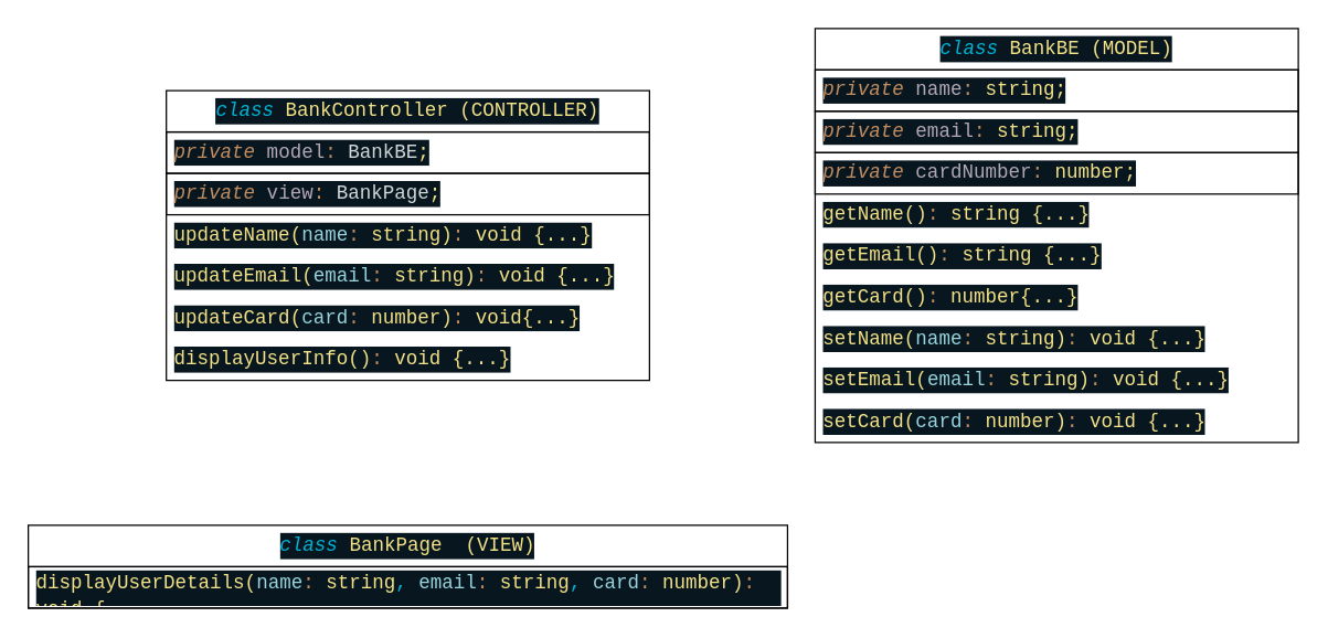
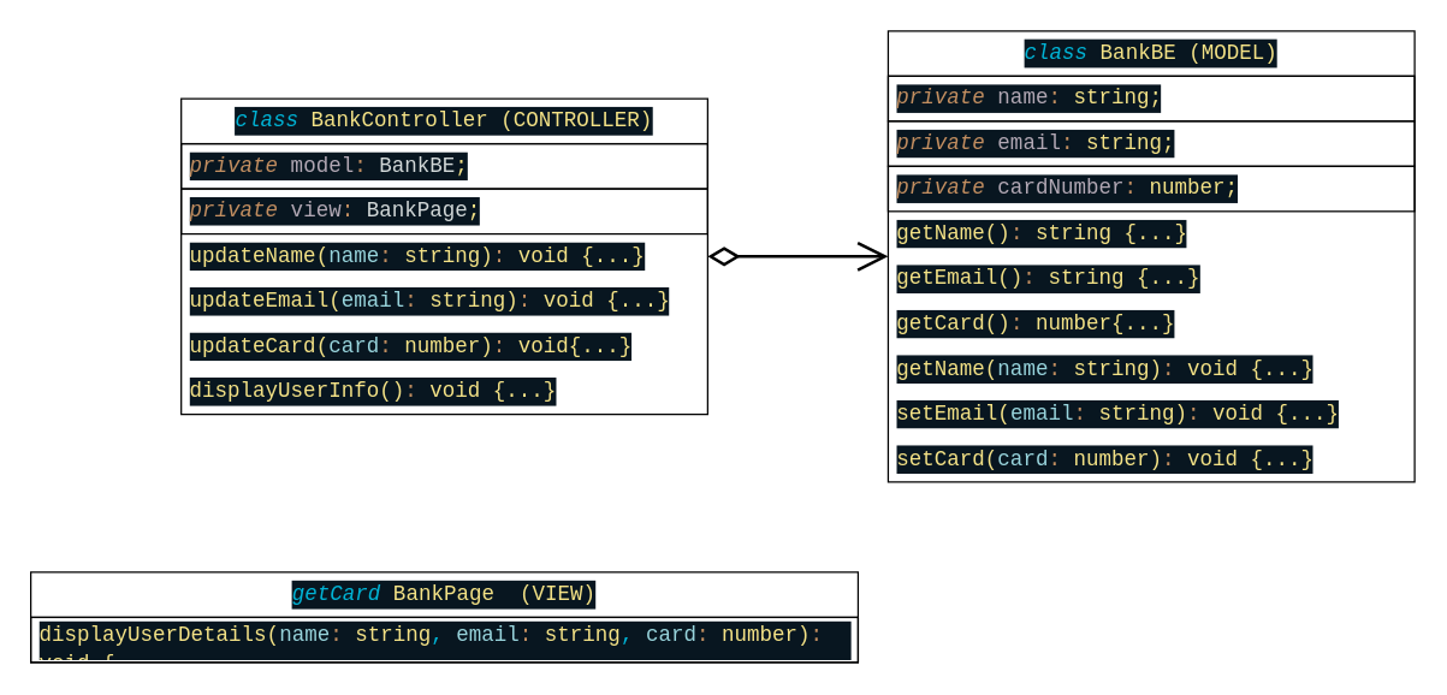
+ <mxCell id="14" style="edgeStyle=none;html=1;fontSize=15;strokeWidth=2;startArrow=diamondThin;startFill=0;endArrow=open;endFill=0;endSize=16;startSize=16;" parent="1" source="15" target="2" edge="1"><mxGeometry relative="1" as="geometry" /></mxCell>
- <mxCell id="9" value="&lt;div style=&quot;color: rgb(246, 250, 253); background-color: rgb(8, 22, 32); font-family: Consolas, Consolas, &amp;quot;Courier New&amp;quot;, monospace; font-size: 14px; line-height: 19px;&quot;&gt;&lt;div style=&quot;line-height: 19px;&quot;&gt;&lt;div style=&quot;line-height: 19px;&quot;&gt;&lt;div style=&quot;line-height: 19px;&quot;&gt;&lt;div style=&quot;line-height: 19px;&quot;&gt;&lt;div style=&quot;line-height: 19px;&quot;&gt;&lt;div style=&quot;line-height: 19px;&quot;&gt;&lt;div style=&quot;line-height: 19px;&quot;&gt;&lt;div style=&quot;line-height: 19px;&quot;&gt;&lt;div style=&quot;line-height: 19px;&quot;&gt;&lt;div style=&quot;line-height: 19px;&quot;&gt;&lt;div style=&quot;line-height: 19px;&quot;&gt;&lt;div style=&quot;line-height: 19px;&quot;&gt;&lt;div style=&quot;font-size: 15.4px; line-height: 20px;&quot;&gt;&lt;div style=&quot;font-size: 14px; line-height: 19px;&quot;&gt;&lt;span style=&quot;color: #f4e286;&quot;&gt;setName(&lt;/span&gt;&lt;span style=&quot;color: #98d4dc;&quot;&gt;name&lt;/span&gt;&lt;span style=&quot;color: #c28e60;&quot;&gt;:&lt;/span&gt; &lt;span style=&quot;color: #f4e286;&quot;&gt;string)&lt;/span&gt;&lt;span style=&quot;color: #c28e60;&quot;&gt;:&lt;/span&gt; &lt;span style=&quot;color: #f4e286;&quot;&gt;void&lt;/span&gt; &lt;span style=&quot;color: #f4e286;&quot;&gt;{&lt;/span&gt;&lt;span style=&quot;color: rgb(244, 226, 134);&quot;&gt;...}&lt;/span&gt;&lt;/div&gt;&lt;/div&gt;&lt;/div&gt;&lt;/div&gt;&lt;/div&gt;&lt;/div&gt;&lt;/div&gt;&lt;/div&gt;&lt;/div&gt;&lt;/div&gt;&lt;/div&gt;&lt;/div&gt;&lt;/div&gt;&lt;/div&gt;&lt;/div&gt;" style="text;strokeColor=none;fillColor=none;align=left;verticalAlign=middle;spacingLeft=4;spacingRight=4;overflow=hidden;points=[[0,0.5],[1,0.5]];portConstraint=eastwest;rotatable=0;whiteSpace=wrap;html=1;strokeWidth=1;" parent="2" vertex="1"><mxGeometry y="210" width="350" height="30" as="geometry" /></mxCell>
+ <mxCell id="9" value="&lt;div style=&quot;color: rgb(246, 250, 253); background-color: rgb(8, 22, 32); font-family: Consolas, Consolas, &amp;quot;Courier New&amp;quot;, monospace; font-size: 14px; line-height: 19px;&quot;&gt;&lt;div style=&quot;line-height: 19px;&quot;&gt;&lt;div style=&quot;line-height: 19px;&quot;&gt;&lt;div style=&quot;line-height: 19px;&quot;&gt;&lt;div style=&quot;line-height: 19px;&quot;&gt;&lt;div style=&quot;line-height: 19px;&quot;&gt;&lt;div style=&quot;line-height: 19px;&quot;&gt;&lt;div style=&quot;line-height: 19px;&quot;&gt;&lt;div style=&quot;line-height: 19px;&quot;&gt;&lt;div style=&quot;line-height: 19px;&quot;&gt;&lt;div style=&quot;line-height: 19px;&quot;&gt;&lt;div style=&quot;line-height: 19px;&quot;&gt;&lt;div style=&quot;line-height: 19px;&quot;&gt;&lt;div style=&quot;font-size: 15.4px; line-height: 20px;&quot;&gt;&lt;div style=&quot;font-size: 14px; line-height: 19px;&quot;&gt;&lt;span style=&quot;color: #f4e286;&quot;&gt;getName(&lt;/span&gt;&lt;span style=&quot;color: #98d4dc;&quot;&gt;name&lt;/span&gt;&lt;span style=&quot;color: #c28e60;&quot;&gt;:&lt;/span&gt; &lt;span style=&quot;color: #f4e286;&quot;&gt;string)&lt;/span&gt;&lt;span style=&quot;color: #c28e60;&quot;&gt;:&lt;/span&gt; &lt;span style=&quot;color: #f4e286;&quot;&gt;void&lt;/span&gt; &lt;span style=&quot;color: #f4e286;&quot;&gt;{&lt;/span&gt;&lt;span style=&quot;color: rgb(244, 226, 134);&quot;&gt;...}&lt;/span&gt;&lt;/div&gt;&lt;/div&gt;&lt;/div&gt;&lt;/div&gt;&lt;/div&gt;&lt;/div&gt;&lt;/div&gt;&lt;/div&gt;&lt;/div&gt;&lt;/div&gt;&lt;/div&gt;&lt;/div&gt;&lt;/div&gt;&lt;/div&gt;&lt;/div&gt;" style="text;strokeColor=none;fillColor=none;align=left;verticalAlign=middle;spacingLeft=4;spacingRight=4;overflow=hidden;points=[[0,0.5],[1,0.5]];portConstraint=eastwest;rotatable=0;whiteSpace=wrap;html=1;strokeWidth=1;" parent="2" vertex="1"><mxGeometry y="210" width="350" height="30" as="geometry" /></mxCell>
- <mxCell id="12" value="&lt;div style=&quot;color: rgb(246, 250, 253); background-color: rgb(8, 22, 32); font-family: Consolas, Consolas, &amp;quot;Courier New&amp;quot;, monospace; font-size: 14px; line-height: 19px;&quot;&gt;&lt;div style=&quot;line-height: 19px;&quot;&gt;&lt;div style=&quot;line-height: 19px;&quot;&gt;&lt;div style=&quot;line-height: 19px;&quot;&gt;&lt;div style=&quot;line-height: 19px;&quot;&gt;&lt;div style=&quot;line-height: 19px;&quot;&gt;&lt;div style=&quot;line-height: 19px;&quot;&gt;&lt;div style=&quot;line-height: 19px;&quot;&gt;&lt;div style=&quot;line-height: 19px;&quot;&gt;&lt;div style=&quot;line-height: 19px;&quot;&gt;&lt;div style=&quot;font-size: 15.4px; line-height: 20px;&quot;&gt;&lt;div style=&quot;font-size: 14px; line-height: 19px;&quot;&gt;&lt;span style=&quot;color: #00b4d6;font-style: italic;&quot;&gt;class&lt;/span&gt; &lt;span style=&quot;color: #f4e286;&quot;&gt;BankPage&amp;nbsp; (VIEW)&lt;/span&gt;&lt;/div&gt;&lt;/div&gt;&lt;/div&gt;&lt;/div&gt;&lt;/div&gt;&lt;/div&gt;&lt;/div&gt;&lt;/div&gt;&lt;/div&gt;&lt;/div&gt;&lt;/div&gt;&lt;/div&gt;" style="swimlane;fontStyle=0;childLayout=stackLayout;horizontal=1;startSize=30;horizontalStack=0;resizeParent=1;resizeParentMax=0;resizeLast=0;collapsible=1;marginBottom=0;whiteSpace=wrap;html=1;align=center;" parent="1" vertex="1"><mxGeometry x="20" y="380" width="550" height="60" as="geometry" /></mxCell>
+ <mxCell id="12" value="&lt;div style=&quot;color: rgb(246, 250, 253); background-color: rgb(8, 22, 32); font-family: Consolas, Consolas, &amp;quot;Courier New&amp;quot;, monospace; font-size: 14px; line-height: 19px;&quot;&gt;&lt;div style=&quot;line-height: 19px;&quot;&gt;&lt;div style=&quot;line-height: 19px;&quot;&gt;&lt;div style=&quot;line-height: 19px;&quot;&gt;&lt;div style=&quot;line-height: 19px;&quot;&gt;&lt;div style=&quot;line-height: 19px;&quot;&gt;&lt;div style=&quot;line-height: 19px;&quot;&gt;&lt;div style=&quot;line-height: 19px;&quot;&gt;&lt;div style=&quot;line-height: 19px;&quot;&gt;&lt;div style=&quot;line-height: 19px;&quot;&gt;&lt;div style=&quot;font-size: 15.4px; line-height: 20px;&quot;&gt;&lt;div style=&quot;font-size: 14px; line-height: 19px;&quot;&gt;&lt;span style=&quot;color: #00b4d6;font-style: italic;&quot;&gt;getCard&lt;/span&gt; &lt;span style=&quot;color: #f4e286;&quot;&gt;BankPage&amp;nbsp; (VIEW)&lt;/span&gt;&lt;/div&gt;&lt;/div&gt;&lt;/div&gt;&lt;/div&gt;&lt;/div&gt;&lt;/div&gt;&lt;/div&gt;&lt;/div&gt;&lt;/div&gt;&lt;/div&gt;&lt;/div&gt;&lt;/div&gt;" style="swimlane;fontStyle=0;childLayout=stackLayout;horizontal=1;startSize=30;horizontalStack=0;resizeParent=1;resizeParentMax=0;resizeLast=0;collapsible=1;marginBottom=0;whiteSpace=wrap;html=1;align=center;" parent="1" vertex="1"><mxGeometry x="20" y="380" width="550" height="60" as="geometry" /></mxCell>
